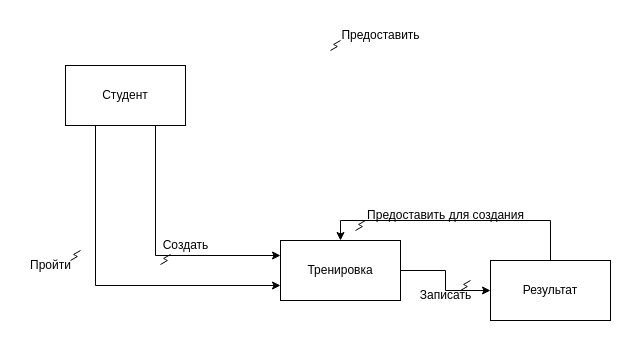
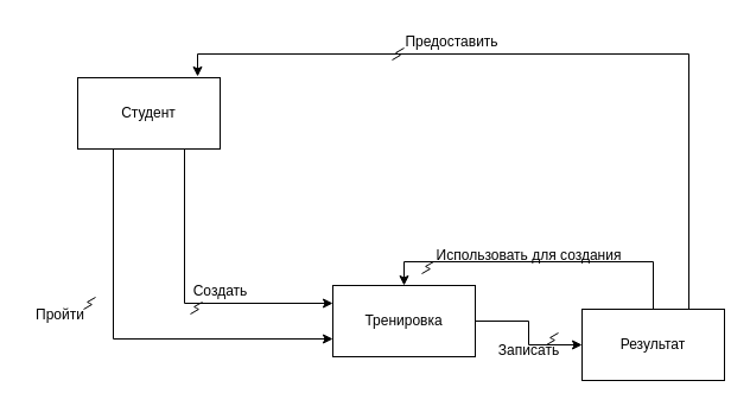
+ <mxCell id="13" style="edgeStyle=orthogonalEdgeStyle;rounded=0;orthogonalLoop=1;jettySize=auto;html=1;exitX=0.75;exitY=0;exitDx=0;exitDy=0;entryX=0.842;entryY=-0.017;entryDx=0;entryDy=0;entryPerimeter=0;" edge="1" parent="1" source="8" target="4"><mxGeometry relative="1" as="geometry" /></mxCell>
- <mxCell id="12" value="Предоставить для создания" style="text;html=1;align=center;verticalAlign=middle;resizable=0;points=[];autosize=1;strokeColor=none;fillColor=none;" vertex="1" parent="1"><mxGeometry x="355" y="200" width="180" height="30" as="geometry" /></mxCell>
+ <mxCell id="12" value="Использовать для создания" style="text;html=1;align=center;verticalAlign=middle;resizable=0;points=[];autosize=1;strokeColor=none;fillColor=none;" vertex="1" parent="1"><mxGeometry x="355" y="200" width="180" height="30" as="geometry" /></mxCell>
